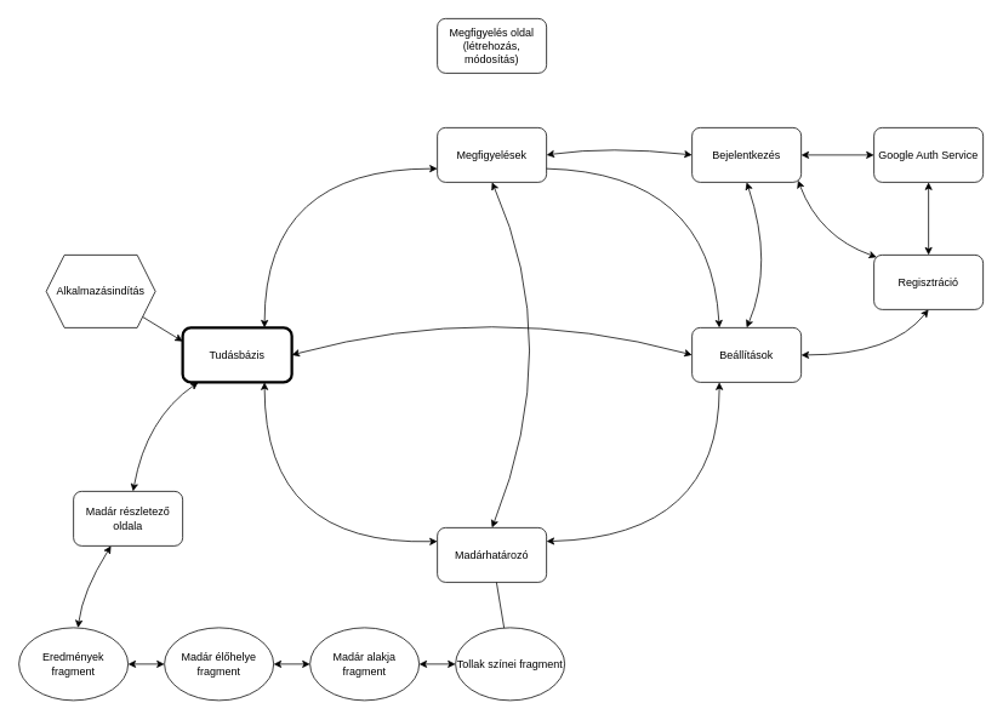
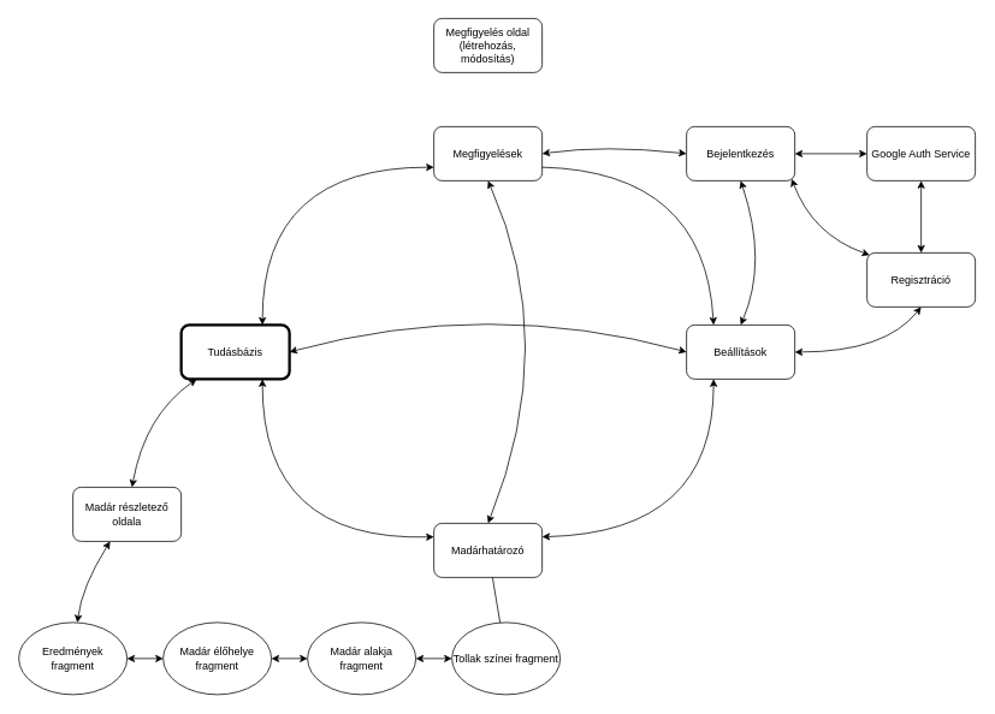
- <mxCell id="34" value="Alkalmazásindítás" style="shape=hexagon;perimeter=hexagonPerimeter2;whiteSpace=wrap;html=1;fixedSize=1;" parent="1" vertex="1"><mxGeometry x="50" y="280" width="120" height="80" as="geometry" /></mxCell>
- <mxCell id="33" value="" style="endArrow=classic;html=1;rounded=0;entryX=0;entryY=0.25;entryDx=0;entryDy=0;" parent="1" source="34" target="2" edge="1"><mxGeometry width="50" height="50" relative="1" as="geometry"><mxPoint x="150" y="340" as="sourcePoint" /><mxPoint x="280" y="390" as="targetPoint" /></mxGeometry></mxCell>
